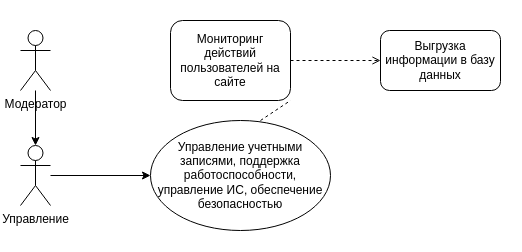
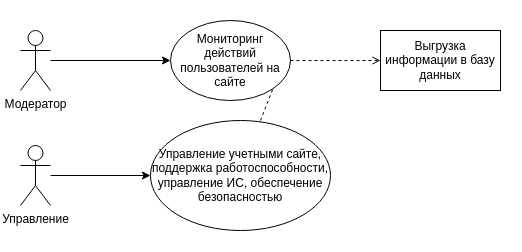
- <mxCell id="3" value="Мониторинг действий пользователей на сайте" style="whiteSpace=wrap;html=1;rounded=1;" vertex="1" parent="1"><mxGeometry x="170" y="20" width="120" height="80" as="geometry" /></mxCell>
+ <mxCell id="3" value="Мониторинг действий пользователей на сайте" style="ellipse;whiteSpace=wrap;html=1;" vertex="1" parent="1"><mxGeometry x="170" y="20" width="120" height="80" as="geometry" /></mxCell>
- <mxCell id="5" value="Выгрузка информации в базу данных" style="whiteSpace=wrap;html=1;rounded=1;" vertex="1" parent="1"><mxGeometry x="380" y="30" width="120" height="60" as="geometry" /></mxCell>
+ <mxCell id="5" value="Выгрузка информации в базу данных" style="rounded=0;whiteSpace=wrap;html=1;" vertex="1" parent="1"><mxGeometry x="380" y="30" width="120" height="60" as="geometry" /></mxCell>
- <mxCell id="4" value="" style="endArrow=classic;html=1;rounded=0;" edge="1" parent="1" source="2" target="8"><mxGeometry width="50" height="50" relative="1" as="geometry"><mxPoint x="100" y="100" as="sourcePoint" /><mxPoint x="150" y="50" as="targetPoint" /></mxGeometry></mxCell>
+ <mxCell id="4" value="" style="endArrow=classic;html=1;rounded=0;" edge="1" parent="1" source="2" target="3"><mxGeometry width="50" height="50" relative="1" as="geometry"><mxPoint x="100" y="100" as="sourcePoint" /><mxPoint x="150" y="50" as="targetPoint" /></mxGeometry></mxCell>
- <mxCell id="7" value="Управление учетными записями, поддержка работоспособности, управление ИС, обеспечение безопасностью" style="ellipse;whiteSpace=wrap;html=1;" vertex="1" parent="1"><mxGeometry x="150" y="120" width="180" height="110" as="geometry" /></mxCell>
+ <mxCell id="7" value="Управление учетными сайте, поддержка работоспособности, управление ИС, обеспечение безопасностью" style="ellipse;whiteSpace=wrap;html=1;" vertex="1" parent="1"><mxGeometry x="150" y="120" width="180" height="110" as="geometry" /></mxCell>
